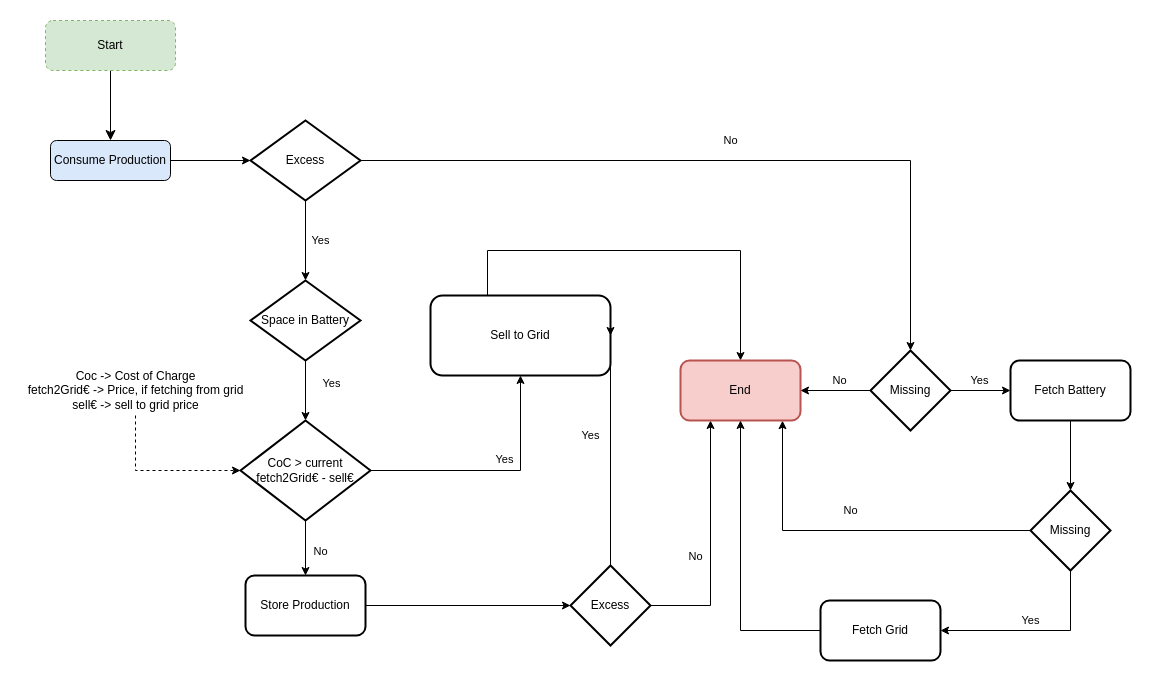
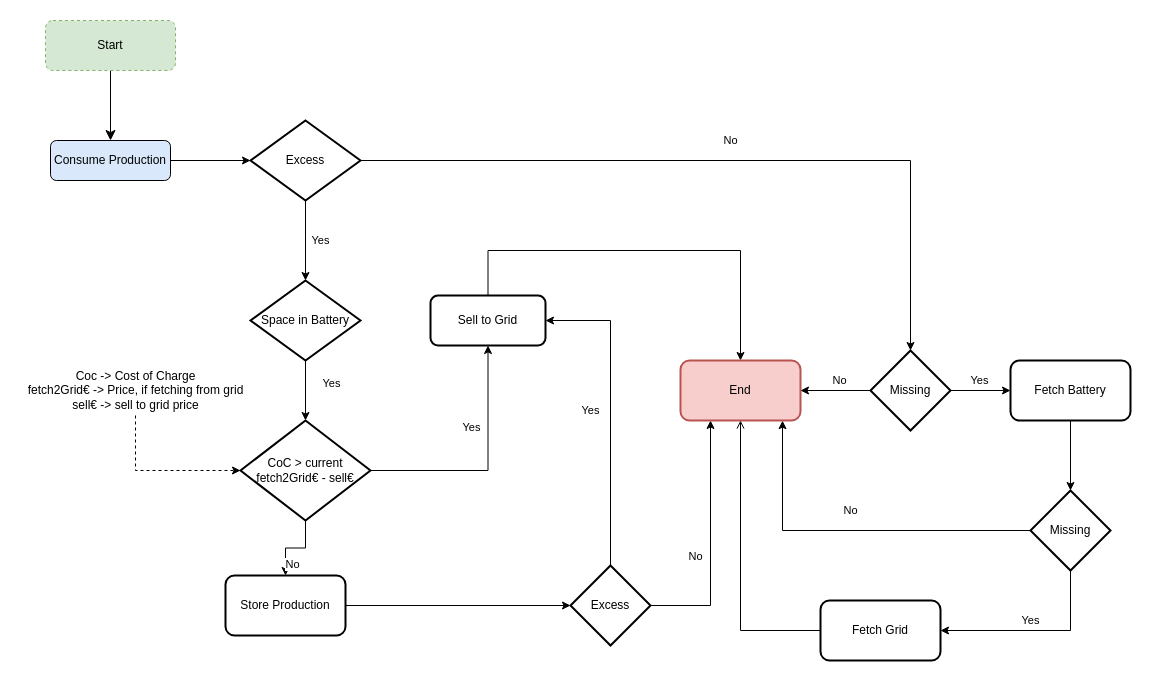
- <mxCell id="13" value="Sell to Grid" style="whiteSpace=wrap;html=1;strokeWidth=2;gradientColor=none;rounded=1;" vertex="1" parent="1"><mxGeometry x="430" y="295" width="180" height="80" as="geometry" /></mxCell>
+ <mxCell id="13" value="Sell to Grid" style="whiteSpace=wrap;html=1;strokeWidth=2;gradientColor=none;rounded=1;" vertex="1" parent="1"><mxGeometry x="430" y="295" width="115" height="50" as="geometry" /></mxCell>
- <mxCell id="32" style="edgeStyle=orthogonalEdgeStyle;rounded=0;sketch=0;orthogonalLoop=1;jettySize=auto;html=1;entryX=0.5;entryY=1;entryDx=0;entryDy=0;endArrow=classic;endFill=1;" edge="1" parent="1" source="33" target="23"><mxGeometry relative="1" as="geometry" /></mxCell>
+ <mxCell id="32" style="edgeStyle=orthogonalEdgeStyle;rounded=0;sketch=0;orthogonalLoop=1;jettySize=auto;html=1;entryX=0.5;entryY=1;entryDx=0;entryDy=0;endArrow=open;endFill=1;" edge="1" parent="1" source="33" target="23"><mxGeometry relative="1" as="geometry" /></mxCell>
- <mxCell id="18" value="Store Production" style="whiteSpace=wrap;html=1;strokeWidth=2;rounded=1;" vertex="1" parent="1"><mxGeometry x="245" y="575" width="120" height="60" as="geometry" /></mxCell>
+ <mxCell id="18" value="Store Production" style="whiteSpace=wrap;html=1;strokeWidth=2;rounded=1;" vertex="1" parent="1"><mxGeometry x="225" y="575" width="120" height="60" as="geometry" /></mxCell>
